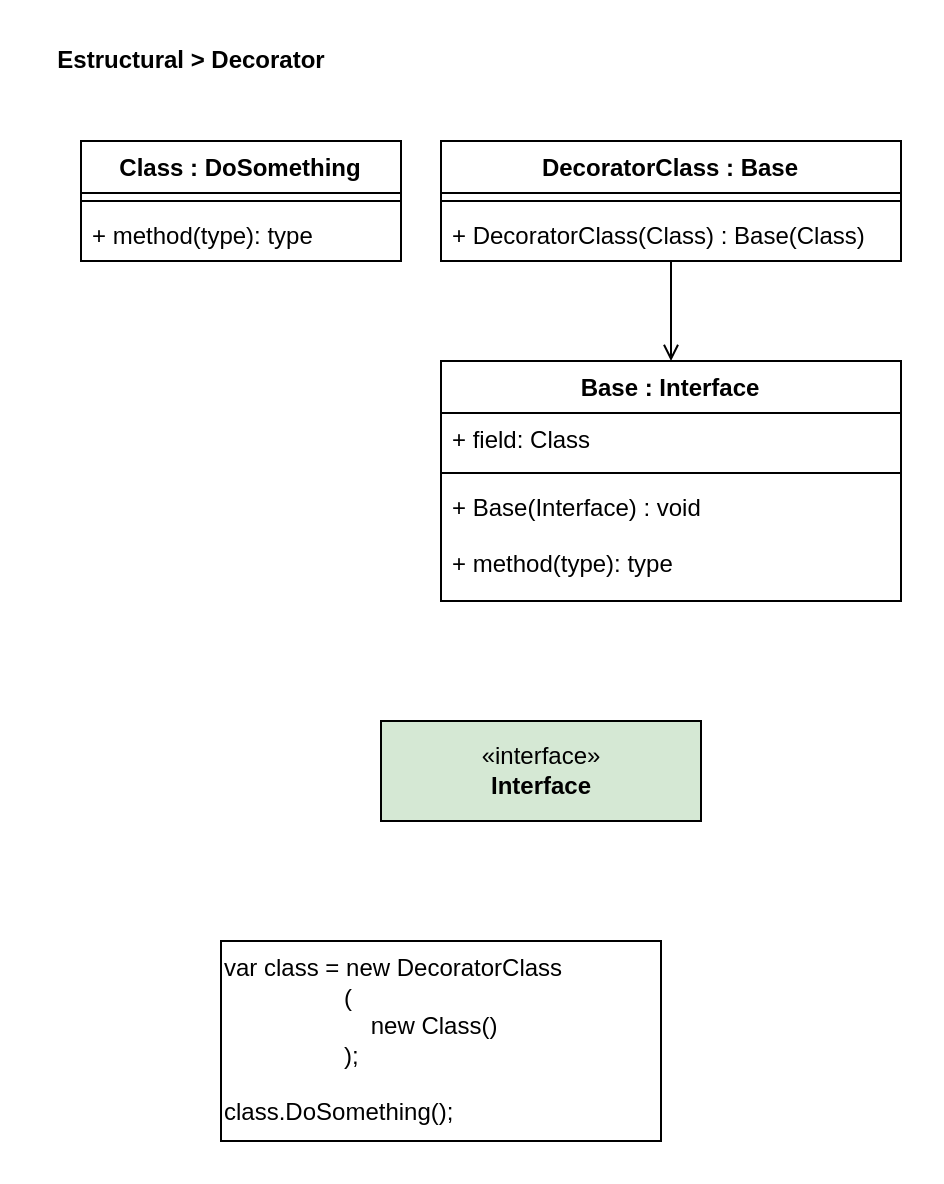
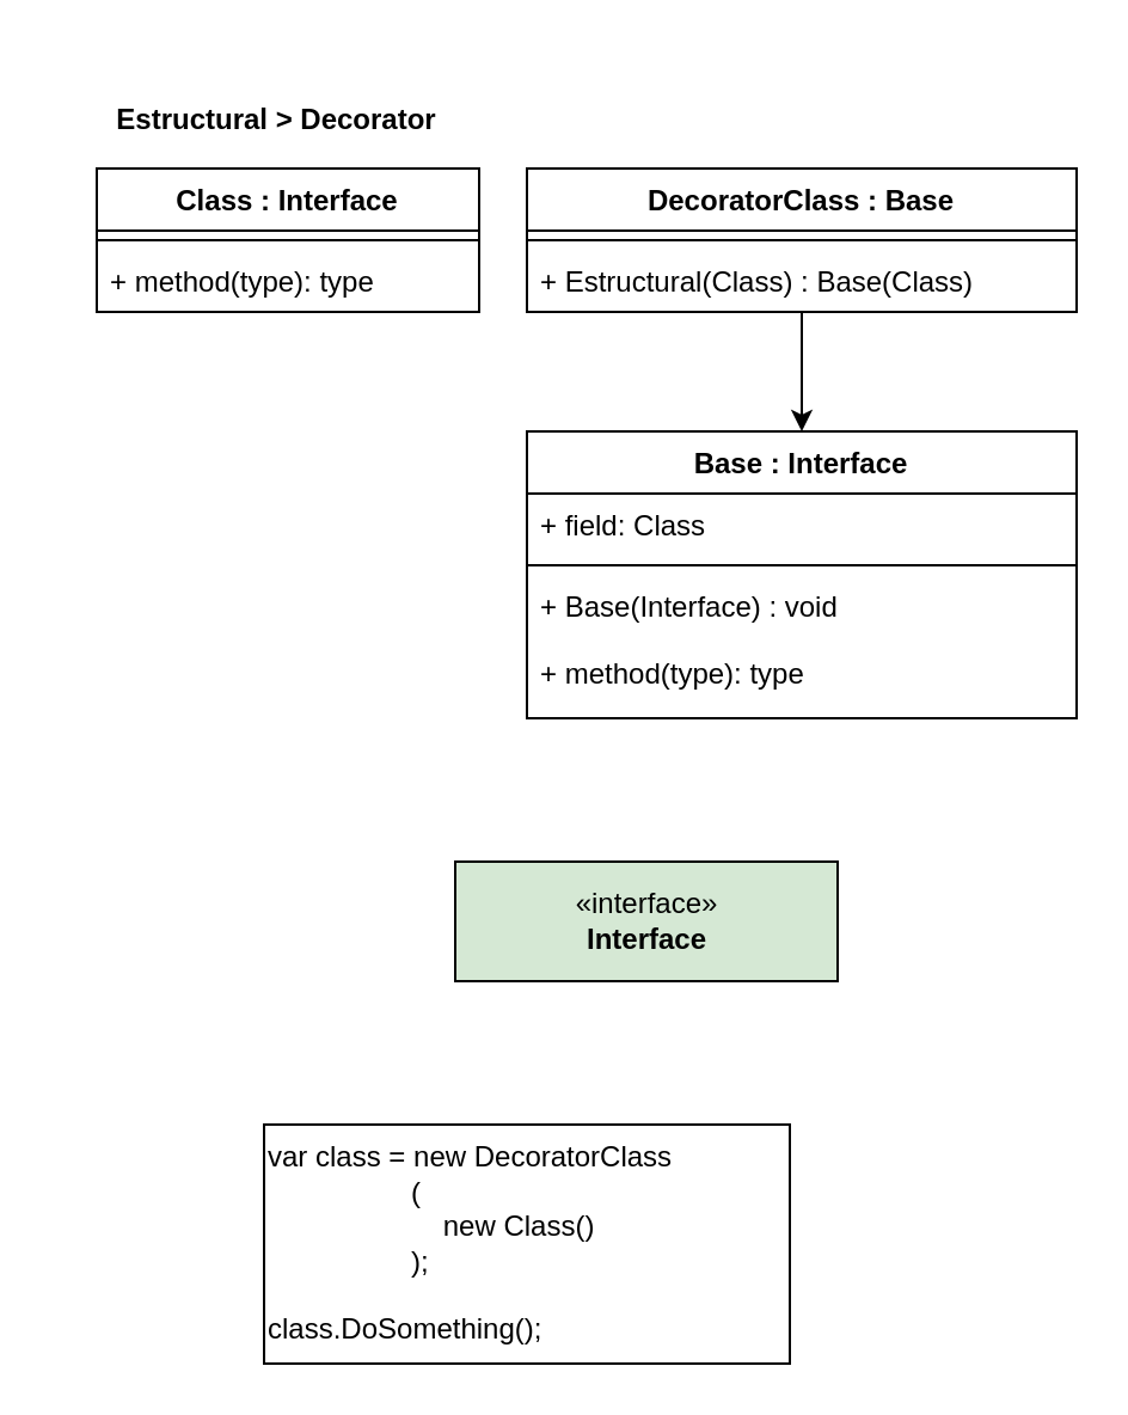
- <mxCell id="3" value="&lt;b&gt;Estructural &amp;gt; Decorator&lt;/b&gt;" style="text;html=1;align=center;verticalAlign=middle;resizable=0;points=[];autosize=1;" parent="1" vertex="1"><mxGeometry width="150" height="20" as="geometry" x="20" y="20" /></mxCell>
+ <mxCell id="3" value="&lt;b&gt;Estructural &amp;gt; Decorator&lt;/b&gt;" style="text;html=1;align=center;verticalAlign=middle;resizable=0;points=[];autosize=1;" parent="1" vertex="1"><mxGeometry x="40" y="40" width="150" height="20" as="geometry" /></mxCell>
- <mxCell id="6" value="Class : DoSomething" style="swimlane;fontStyle=1;align=center;verticalAlign=top;childLayout=stackLayout;horizontal=1;startSize=26;horizontalStack=0;resizeParent=1;resizeParentMax=0;resizeLast=0;collapsible=1;marginBottom=0;" parent="1" vertex="1"><mxGeometry x="40" y="70" width="160" height="60" as="geometry" /></mxCell>
+ <mxCell id="6" value="Class : Interface" style="swimlane;fontStyle=1;align=center;verticalAlign=top;childLayout=stackLayout;horizontal=1;startSize=26;horizontalStack=0;resizeParent=1;resizeParentMax=0;resizeLast=0;collapsible=1;marginBottom=0;" parent="1" vertex="1"><mxGeometry x="40" y="70" width="160" height="60" as="geometry" /></mxCell>
- <mxCell id="11" value="+ DecoratorClass(Class) : Base(Class)" style="text;strokeColor=none;fillColor=none;align=left;verticalAlign=top;spacingLeft=4;spacingRight=4;overflow=hidden;rotatable=0;points=[[0,0.5],[1,0.5]];portConstraint=eastwest;" parent="9" vertex="1"><mxGeometry y="34" width="230" height="26" as="geometry" /></mxCell>
+ <mxCell id="11" value="+ Estructural(Class) : Base(Class)" style="text;strokeColor=none;fillColor=none;align=left;verticalAlign=top;spacingLeft=4;spacingRight=4;overflow=hidden;rotatable=0;points=[[0,0.5],[1,0.5]];portConstraint=eastwest;" parent="9" vertex="1"><mxGeometry y="34" width="230" height="26" as="geometry" /></mxCell>
- <mxCell id="5" style="edgeStyle=orthogonalEdgeStyle;rounded=0;orthogonalLoop=1;jettySize=auto;html=1;entryX=0.5;entryY=0;entryDx=0;entryDy=0;endArrow=open;" parent="1" source="9" target="12" edge="1"><mxGeometry relative="1" as="geometry" /></mxCell>
+ <mxCell id="5" style="edgeStyle=orthogonalEdgeStyle;rounded=0;orthogonalLoop=1;jettySize=auto;html=1;entryX=0.5;entryY=0;entryDx=0;entryDy=0;" parent="1" source="9" target="12" edge="1"><mxGeometry relative="1" as="geometry" /></mxCell>
